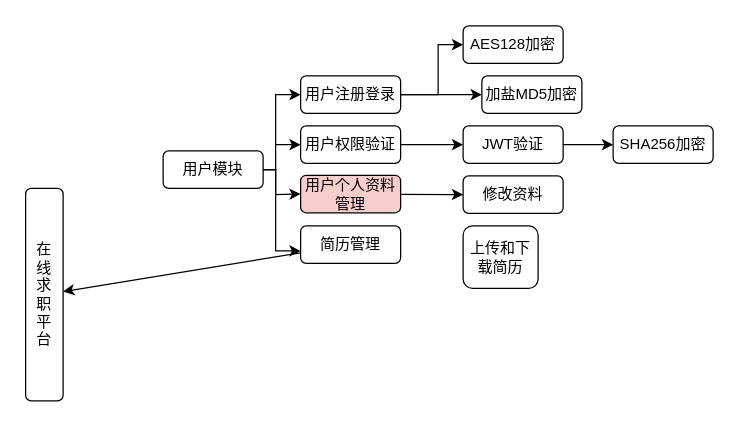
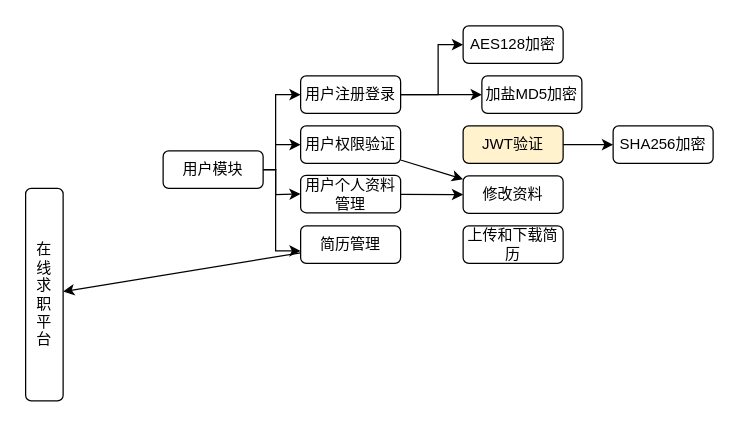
- <mxCell id="11" style="edgeStyle=none;html=1;entryX=0;entryY=0.5;entryDx=0;entryDy=0;" edge="1" parent="1" source="12" target="16"><mxGeometry relative="1" as="geometry"><mxPoint x="360" y="115" as="targetPoint" /></mxGeometry></mxCell>
+ <mxCell id="11" style="edgeStyle=none;html=1;" edge="1" parent="1" source="12" target="20"><mxGeometry relative="1" as="geometry"><mxPoint x="360" y="115" as="targetPoint" /></mxGeometry></mxCell>
- <mxCell id="16" value="JWT验证" style="rounded=1;whiteSpace=wrap;html=1;" vertex="1" parent="1"><mxGeometry x="370" y="100" width="80" height="30" as="geometry" /></mxCell>
+ <mxCell id="16" value="JWT验证" style="rounded=1;whiteSpace=wrap;html=1;fillColor=#fff2cc;" vertex="1" parent="1"><mxGeometry x="370" y="100" width="80" height="30" as="geometry" /></mxCell>
- <mxCell id="14" value="用户个人资料管理" style="rounded=1;whiteSpace=wrap;html=1;fillColor=#f8cecc;" vertex="1" parent="1"><mxGeometry x="240" y="139.5" width="80" height="30" as="geometry" /></mxCell>
+ <mxCell id="14" value="用户个人资料管理" style="rounded=1;whiteSpace=wrap;html=1;" vertex="1" parent="1"><mxGeometry x="240" y="139.5" width="80" height="30" as="geometry" /></mxCell>
- <mxCell id="23" value="上传和下载简历" style="rounded=1;whiteSpace=wrap;html=1;" vertex="1" parent="1"><mxGeometry x="370" y="180" width="60" height="50" as="geometry" /></mxCell>
+ <mxCell id="23" value="上传和下载简历" style="rounded=1;whiteSpace=wrap;html=1;" vertex="1" parent="1"><mxGeometry x="370" y="180" width="80" height="30" as="geometry" /></mxCell>
